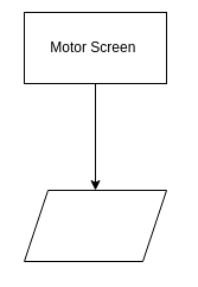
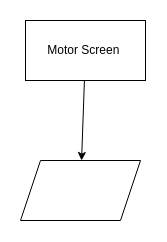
- <mxCell id="3" value="Motor Screen&amp;nbsp;" style="rounded=0;whiteSpace=wrap;html=1;" vertex="1" parent="1"><mxGeometry x="20" y="10" width="120" height="60" as="geometry" /></mxCell>
+ <mxCell id="3" value="Motor Screen&amp;nbsp;" style="rounded=0;whiteSpace=wrap;html=1;" vertex="1" parent="1"><mxGeometry x="25" y="20" width="120" height="60" as="geometry" /></mxCell>
